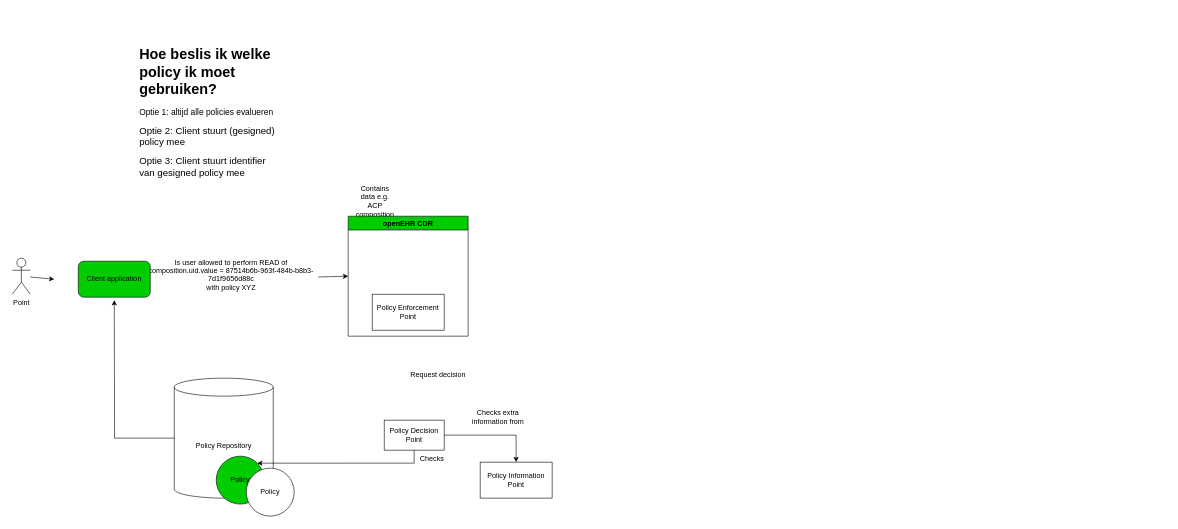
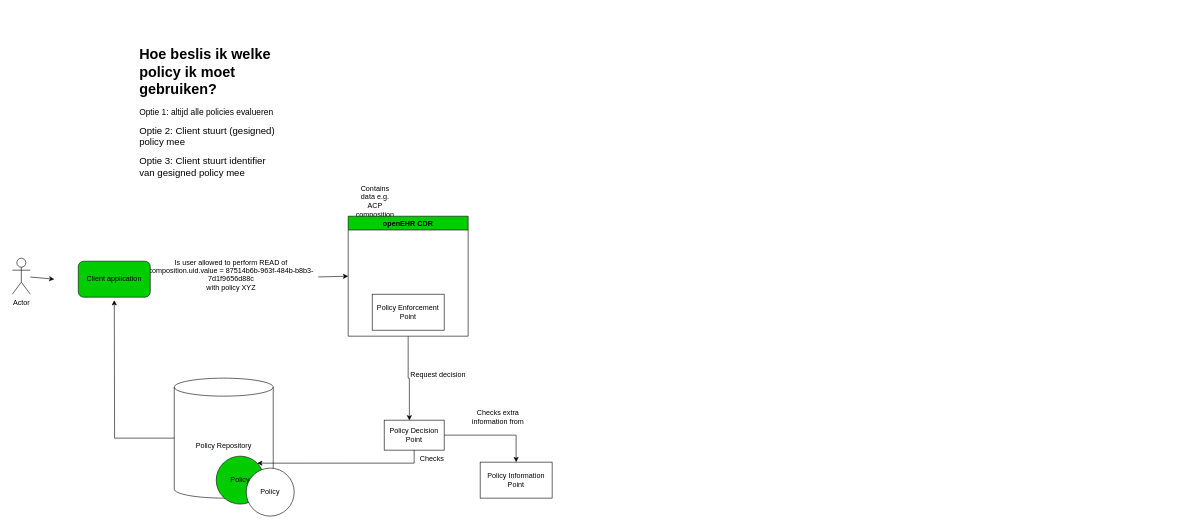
- <mxCell id="4" value="Point" style="shape=umlActor;verticalLabelPosition=bottom;verticalAlign=top;html=1;outlineConnect=0;" vertex="1" parent="1"><mxGeometry x="20" y="430" width="30" height="60" as="geometry" /></mxCell>
+ <mxCell id="4" value="Actor" style="shape=umlActor;verticalLabelPosition=bottom;verticalAlign=top;html=1;outlineConnect=0;" vertex="1" parent="1"><mxGeometry x="20" y="430" width="30" height="60" as="geometry" /></mxCell>
+ <mxCell id="17" style="edgeStyle=orthogonalEdgeStyle;rounded=0;orthogonalLoop=1;jettySize=auto;html=1;exitX=0.5;exitY=1;exitDx=0;exitDy=0;entryX=0.42;entryY=0.008;entryDx=0;entryDy=0;entryPerimeter=0;" edge="1" parent="1" source="20" target="9"><mxGeometry relative="1" as="geometry" /></mxCell>
